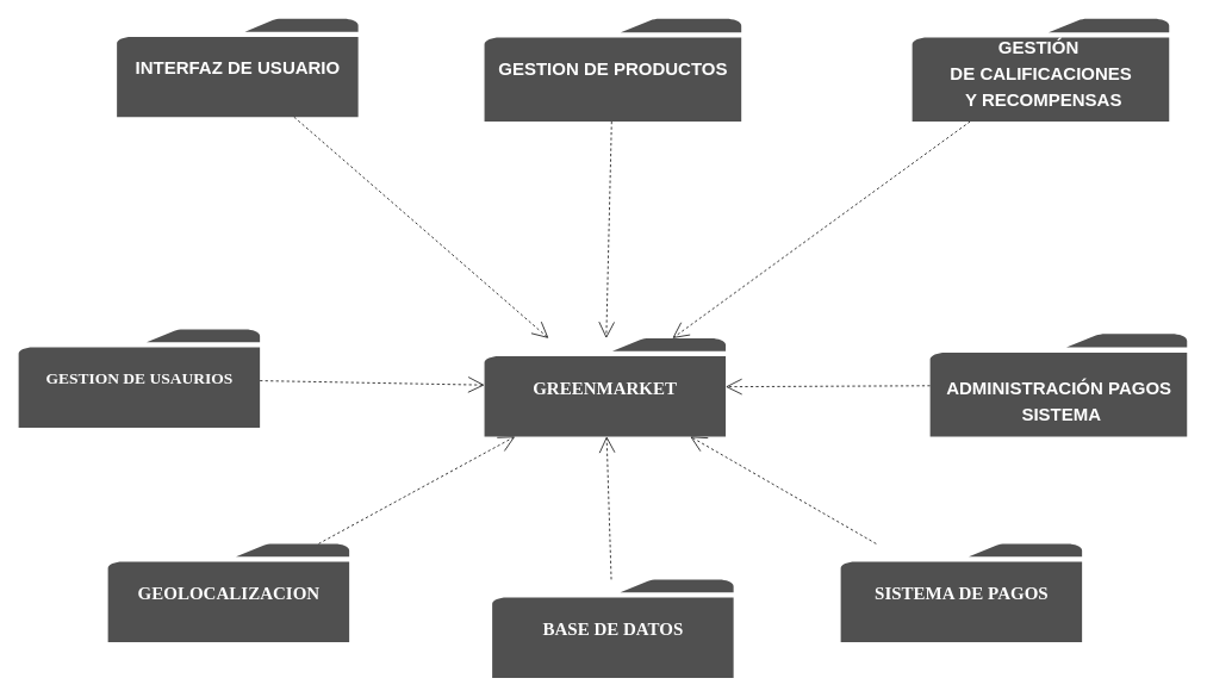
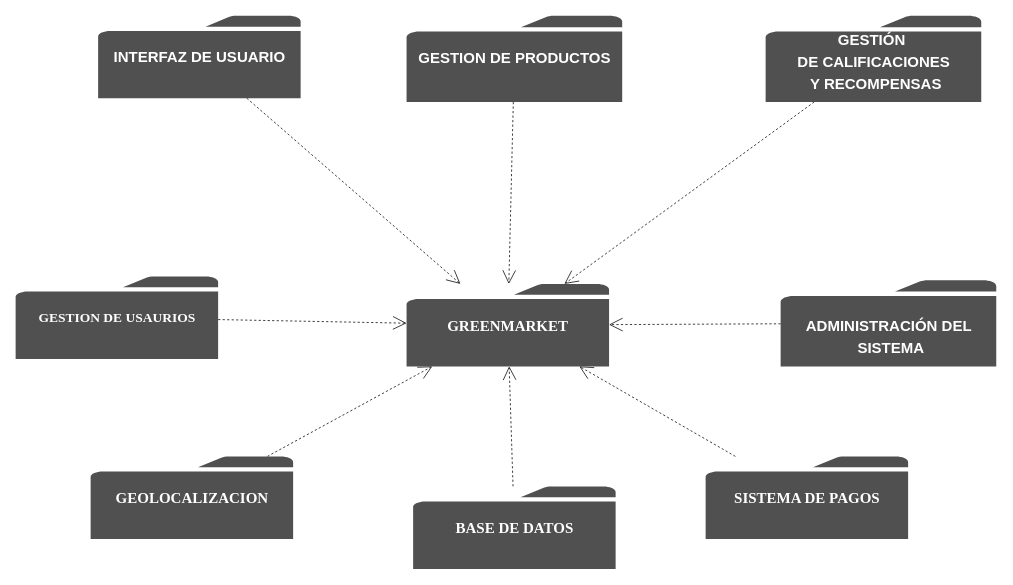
- <mxCell id="16" value="&lt;p style=&quot;line-height: 120%;&quot;&gt;&lt;span style=&quot;font-size: 20px;&quot;&gt;&lt;b&gt;ADMINISTRACIÓN PAGOS&lt;/b&gt;&lt;/span&gt;&lt;/p&gt;&lt;p style=&quot;line-height: 120%;&quot;&gt;&lt;span style=&quot;font-size: 20px;&quot;&gt;&lt;b&gt;&amp;nbsp;SISTEMA&lt;/b&gt;&lt;/span&gt;&lt;/p&gt;" style="sketch=0;pointerEvents=1;shadow=0;dashed=0;html=1;strokeColor=none;fillColor=#505050;labelPosition=center;verticalLabelPosition=middle;verticalAlign=bottom;outlineConnect=0;align=center;shape=mxgraph.office.concepts.folder;fontColor=#FFFFFF;" vertex="1" parent="1"><mxGeometry x="1040" y="373" width="287.5" height="115" as="geometry" /></mxCell>
+ <mxCell id="16" value="&lt;p style=&quot;line-height: 120%;&quot;&gt;&lt;span style=&quot;font-size: 20px;&quot;&gt;&lt;b&gt;ADMINISTRACIÓN DEL&lt;/b&gt;&lt;/span&gt;&lt;/p&gt;&lt;p style=&quot;line-height: 120%;&quot;&gt;&lt;span style=&quot;font-size: 20px;&quot;&gt;&lt;b&gt;&amp;nbsp;SISTEMA&lt;/b&gt;&lt;/span&gt;&lt;/p&gt;" style="sketch=0;pointerEvents=1;shadow=0;dashed=0;html=1;strokeColor=none;fillColor=#505050;labelPosition=center;verticalLabelPosition=middle;verticalAlign=bottom;outlineConnect=0;align=center;shape=mxgraph.office.concepts.folder;fontColor=#FFFFFF;" vertex="1" parent="1"><mxGeometry x="1040" y="373" width="287.5" height="115" as="geometry" /></mxCell>
